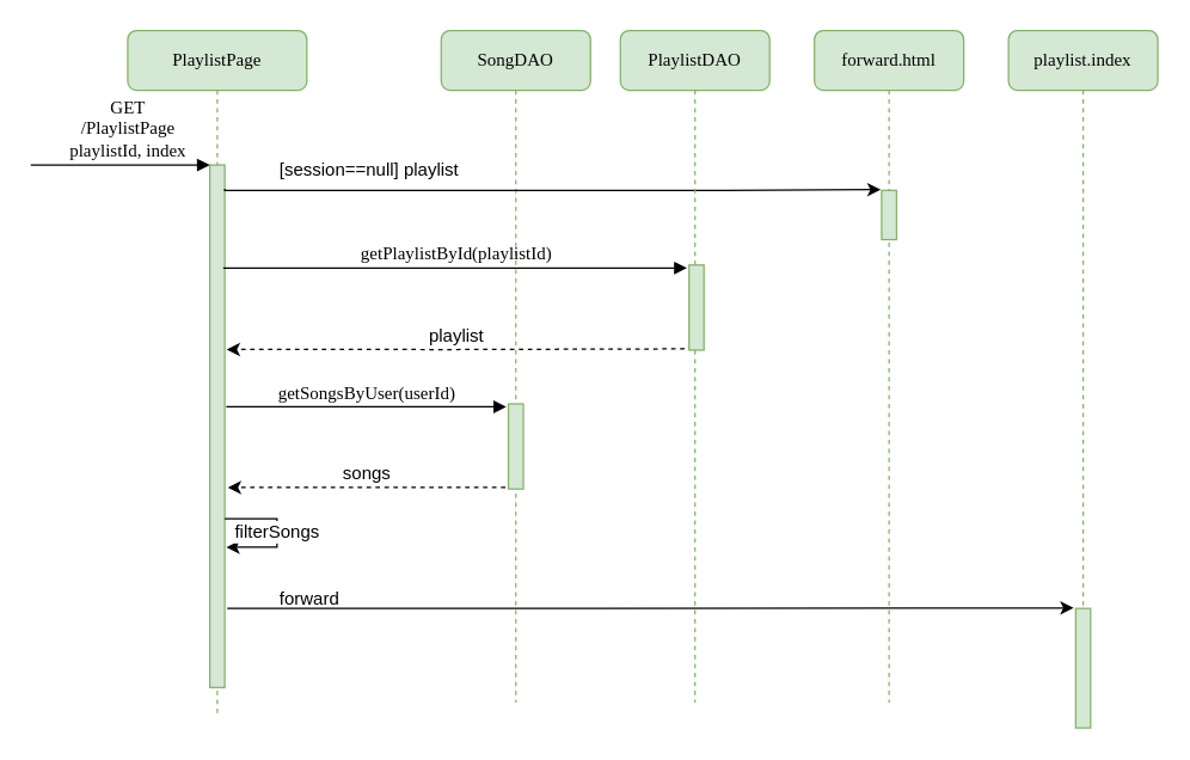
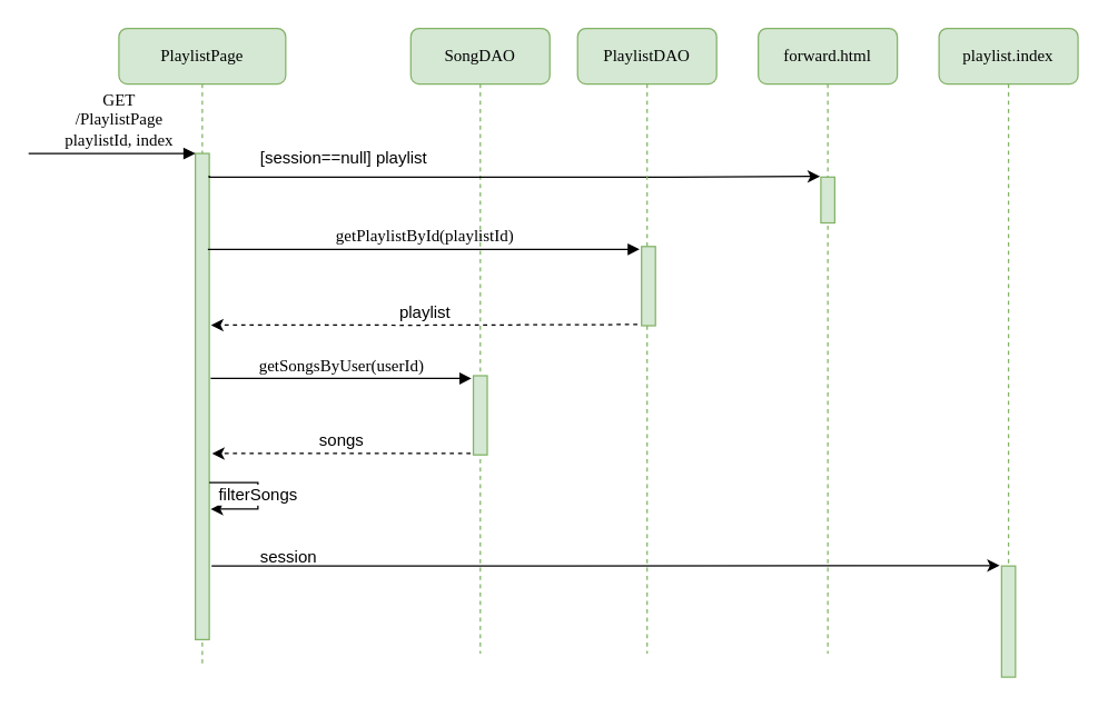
- <mxCell id="17" value="forward" style="text;html=1;fontSize=12;" vertex="1" parent="1"><mxGeometry x="185" y="387" width="200" height="30" as="geometry" /></mxCell>
+ <mxCell id="17" value="session" style="text;html=1;fontSize=12;" vertex="1" parent="1"><mxGeometry x="185" y="387" width="200" height="30" as="geometry" /></mxCell>
